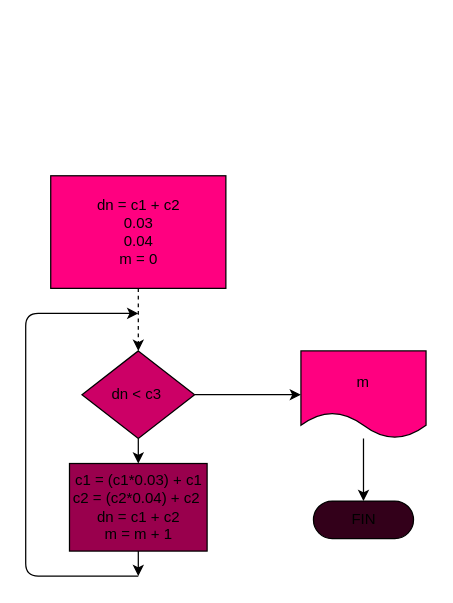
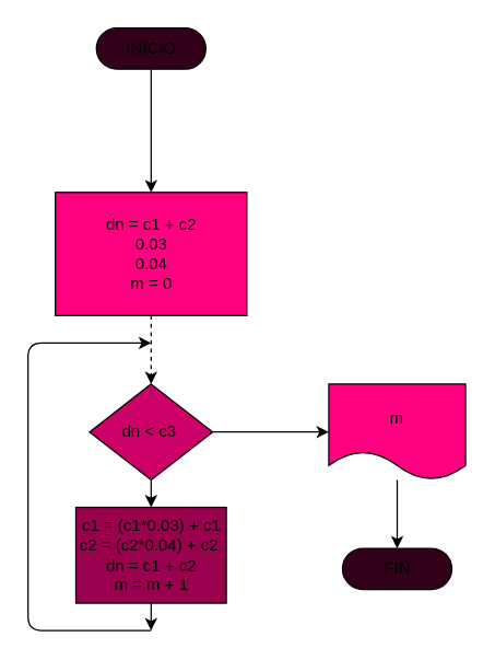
+ <mxCell id="3" value="INICIO" style="html=1;dashed=0;whitespace=wrap;shape=mxgraph.dfd.start;fillColor=#33001A;" vertex="1" parent="1"><mxGeometry x="70" y="20" width="80" height="30" as="geometry" /></mxCell>
+ <mxCell id="2" style="edgeStyle=none;html=1;exitX=0.5;exitY=0.5;exitDx=0;exitDy=15;exitPerimeter=0;entryX=0.5;entryY=0;entryDx=0;entryDy=0;" edge="1" parent="1" source="3" target="6"><mxGeometry relative="1" as="geometry"><mxPoint x="110" y="80" as="targetPoint" /></mxGeometry></mxCell>
